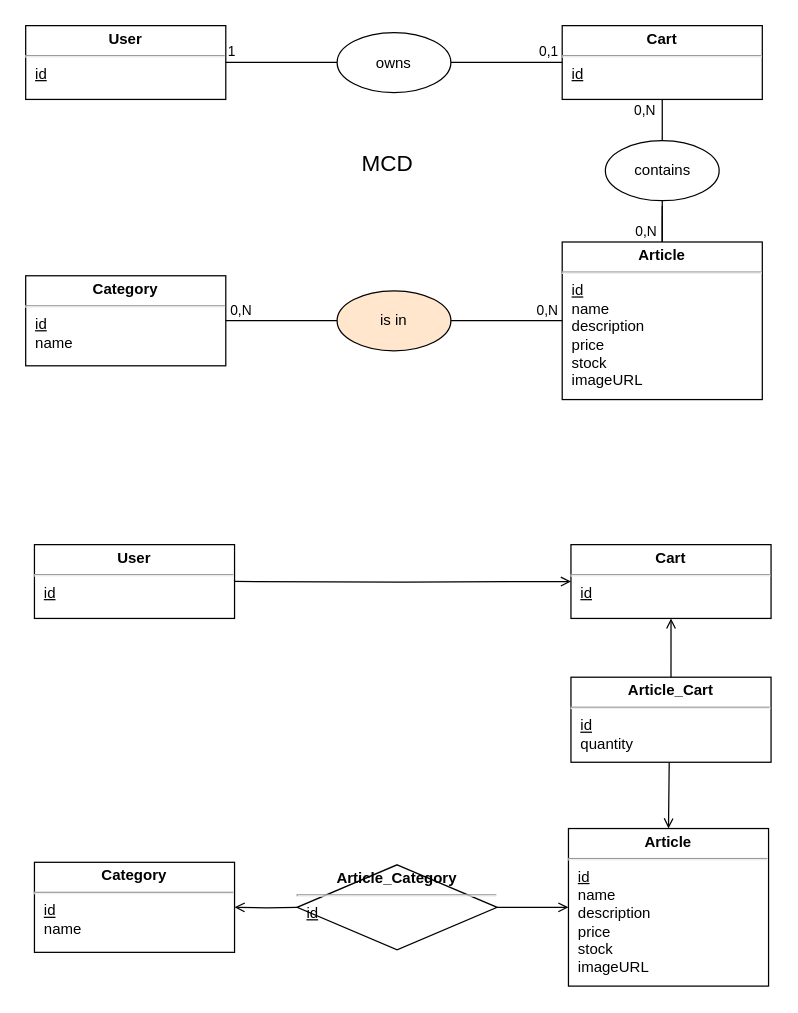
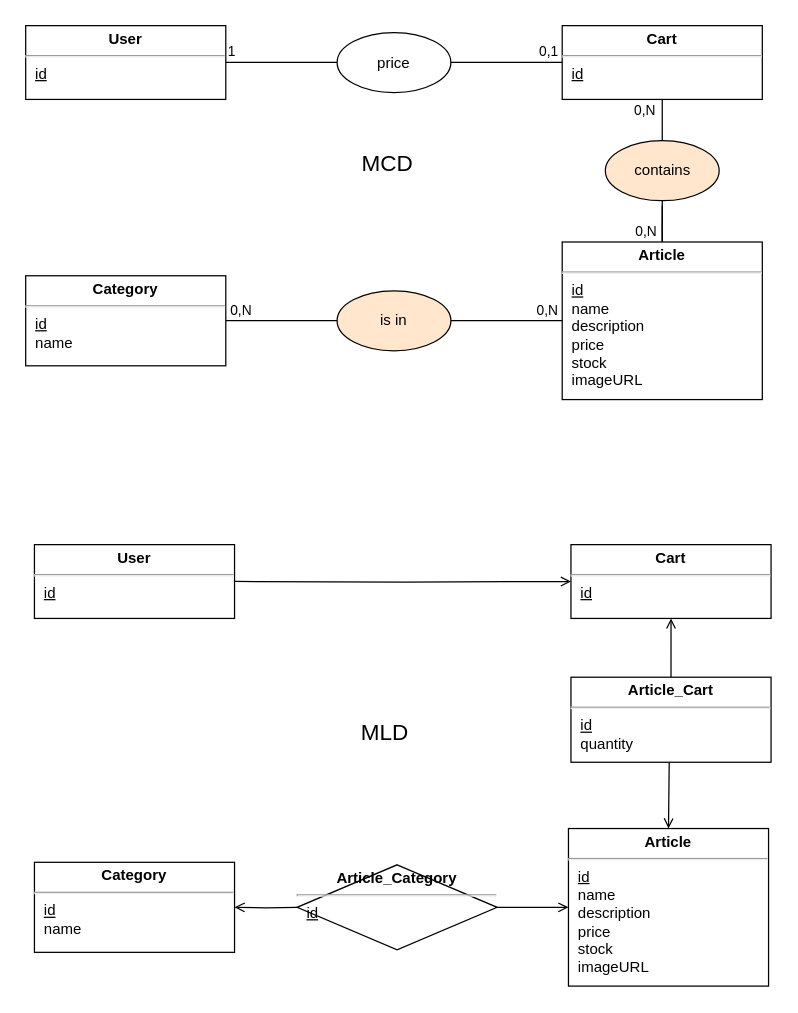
- <mxCell id="7" value="owns" style="ellipse;whiteSpace=wrap;html=1;" vertex="1" parent="1"><mxGeometry x="269" y="25.5" width="91" height="48" as="geometry" /></mxCell>
+ <mxCell id="7" value="price" style="ellipse;whiteSpace=wrap;html=1;" vertex="1" parent="1"><mxGeometry x="269" y="25.5" width="91" height="48" as="geometry" /></mxCell>
- <mxCell id="13" value="contains" style="ellipse;whiteSpace=wrap;html=1;" vertex="1" parent="1"><mxGeometry x="483.5" y="112" width="91" height="48" as="geometry" /></mxCell>
+ <mxCell id="13" value="contains" style="ellipse;whiteSpace=wrap;html=1;fillColor=#ffe6cc;" vertex="1" parent="1"><mxGeometry x="483.5" y="112" width="91" height="48" as="geometry" /></mxCell>
+ <mxCell id="30" value="&lt;font style=&quot;font-size: 18px&quot;&gt;MLD&lt;/font&gt;" style="text;html=1;strokeColor=none;fillColor=none;align=center;verticalAlign=middle;whiteSpace=wrap;rounded=0;" vertex="1" parent="1"><mxGeometry x="240" y="541" width="135" height="89" as="geometry" /></mxCell>
